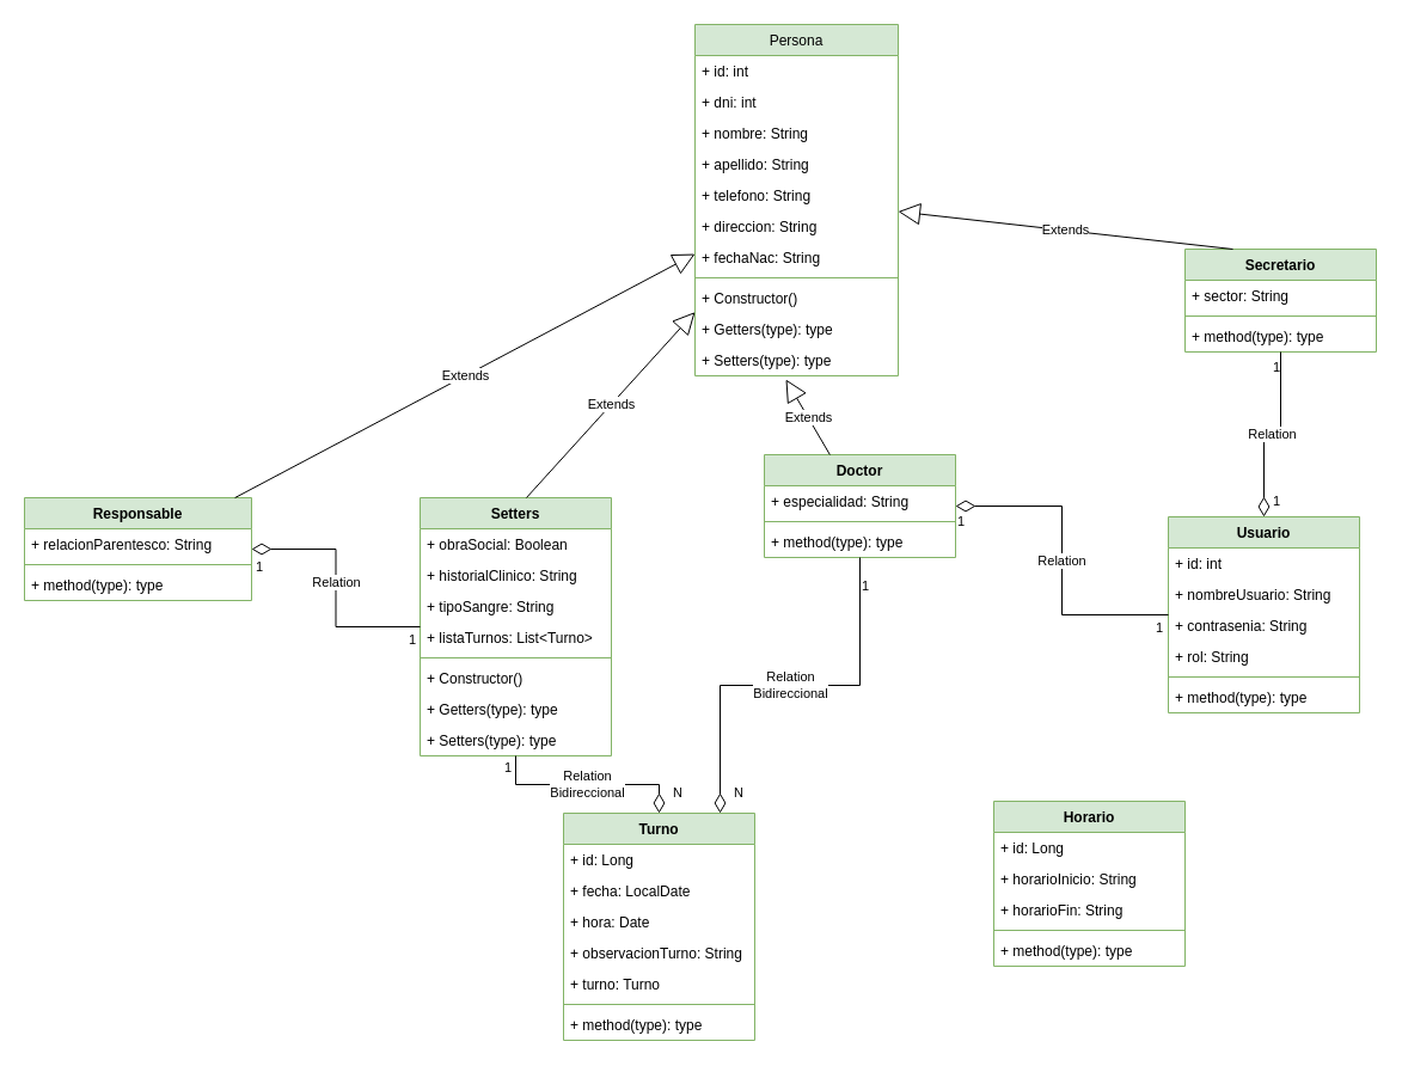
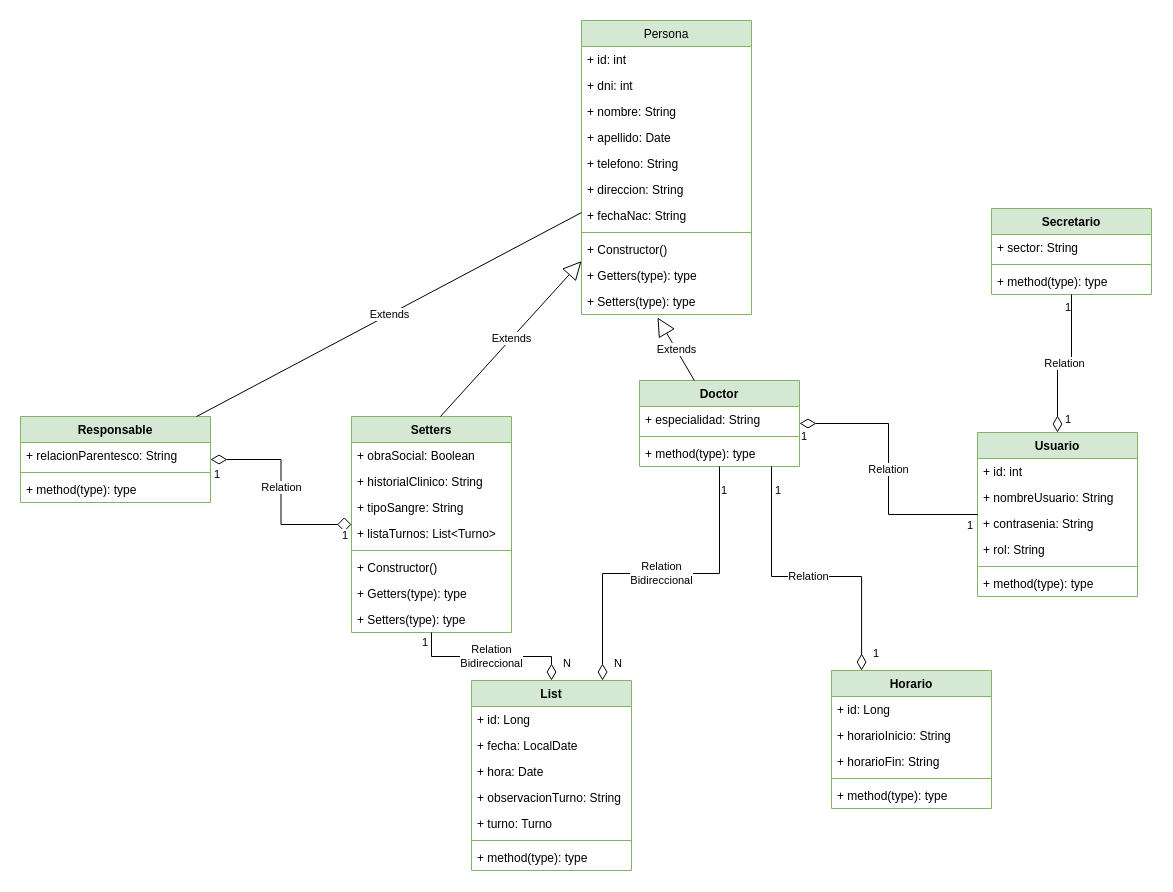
- <mxCell id="6" value="+ apellido: String" style="text;strokeColor=none;fillColor=none;align=left;verticalAlign=top;spacingLeft=4;spacingRight=4;overflow=hidden;rotatable=0;points=[[0,0.5],[1,0.5]];portConstraint=eastwest;whiteSpace=wrap;html=1;" vertex="1" parent="2"><mxGeometry y="104" width="170" height="26" as="geometry" /></mxCell>
+ <mxCell id="6" value="+ apellido: Date" style="text;strokeColor=none;fillColor=none;align=left;verticalAlign=top;spacingLeft=4;spacingRight=4;overflow=hidden;rotatable=0;points=[[0,0.5],[1,0.5]];portConstraint=eastwest;whiteSpace=wrap;html=1;" vertex="1" parent="2"><mxGeometry y="104" width="170" height="26" as="geometry" /></mxCell>
- <mxCell id="33" value="Extends" style="endArrow=block;endSize=16;endFill=0;html=1;rounded=0;exitX=0.25;exitY=0;exitDx=0;exitDy=0;" edge="1" parent="1" source="29" target="2"><mxGeometry width="160" relative="1" as="geometry"><mxPoint x="691" y="340" as="sourcePoint" /><mxPoint x="661" y="50" as="targetPoint" /></mxGeometry></mxCell>
- <mxCell id="68" value="Extends" style="endArrow=block;endSize=16;endFill=0;html=1;rounded=0;" edge="1" parent="1" source="42" target="2"><mxGeometry width="160" relative="1" as="geometry"><mxPoint x="331" y="340" as="sourcePoint" /><mxPoint x="491" y="340" as="targetPoint" /></mxGeometry></mxCell>
+ <mxCell id="68" value="Extends" style="endArrow=none;endSize=16;endFill=0;html=1;rounded=0;" edge="1" parent="1" source="42" target="2"><mxGeometry width="160" relative="1" as="geometry"><mxPoint x="331" y="340" as="sourcePoint" /><mxPoint x="491" y="340" as="targetPoint" /></mxGeometry></mxCell>
- <mxCell id="46" value="Relation" style="endArrow=none;html=1;endSize=12;startArrow=diamondThin;startSize=14;startFill=0;edgeStyle=orthogonalEdgeStyle;rounded=0;endFill=0;" edge="1" parent="1" source="42" target="14"><mxGeometry x="-0.053" relative="1" as="geometry"><mxPoint x="191" y="470" as="sourcePoint" /><mxPoint x="381" y="470" as="targetPoint" /><mxPoint as="offset" /></mxGeometry></mxCell>
+ <mxCell id="46" value="Relation" style="endArrow=diamond;html=1;endSize=12;startArrow=diamondThin;startSize=14;startFill=0;edgeStyle=orthogonalEdgeStyle;rounded=0;endFill=0;" edge="1" parent="1" source="42" target="14"><mxGeometry x="-0.053" relative="1" as="geometry"><mxPoint x="191" y="470" as="sourcePoint" /><mxPoint x="381" y="470" as="targetPoint" /><mxPoint as="offset" /></mxGeometry></mxCell>
+ <mxCell id="69" value="Relation" style="endArrow=none;html=1;endSize=12;startArrow=diamondThin;startSize=14;startFill=0;edgeStyle=orthogonalEdgeStyle;rounded=0;exitX=0.188;exitY=0;exitDx=0;exitDy=0;exitPerimeter=0;endFill=0;" edge="1" parent="1" source="62" target="23"><mxGeometry relative="1" as="geometry"><mxPoint x="791" y="610" as="sourcePoint" /><mxPoint x="801" y="576" as="targetPoint" /><Array as="points"><mxPoint x="861" y="576" /><mxPoint x="771" y="576" /></Array></mxGeometry></mxCell>
+ <mxCell id="70" value="1" style="edgeLabel;resizable=0;html=1;align=left;verticalAlign=top;" connectable="0" vertex="1" parent="69"><mxGeometry x="-1" relative="1" as="geometry"><mxPoint x="10" y="-30" as="offset" /></mxGeometry></mxCell>
+ <mxCell id="71" value="1" style="edgeLabel;resizable=0;html=1;align=right;verticalAlign=top;" connectable="0" vertex="1" parent="69"><mxGeometry x="1" relative="1" as="geometry"><mxPoint x="10" y="11" as="offset" /></mxGeometry></mxCell>
- <mxCell id="34" value="Turno" style="swimlane;fontStyle=1;align=center;verticalAlign=top;childLayout=stackLayout;horizontal=1;startSize=26;horizontalStack=0;resizeParent=1;resizeParentMax=0;resizeLast=0;collapsible=1;marginBottom=0;whiteSpace=wrap;html=1;fillColor=#d5e8d4;strokeColor=#82b366;" vertex="1" parent="1"><mxGeometry x="471" y="680" width="160" height="190" as="geometry" /></mxCell>
+ <mxCell id="34" value="List" style="swimlane;fontStyle=1;align=center;verticalAlign=top;childLayout=stackLayout;horizontal=1;startSize=26;horizontalStack=0;resizeParent=1;resizeParentMax=0;resizeLast=0;collapsible=1;marginBottom=0;whiteSpace=wrap;html=1;fillColor=#d5e8d4;strokeColor=#82b366;" vertex="1" parent="1"><mxGeometry x="471" y="680" width="160" height="190" as="geometry" /></mxCell>
